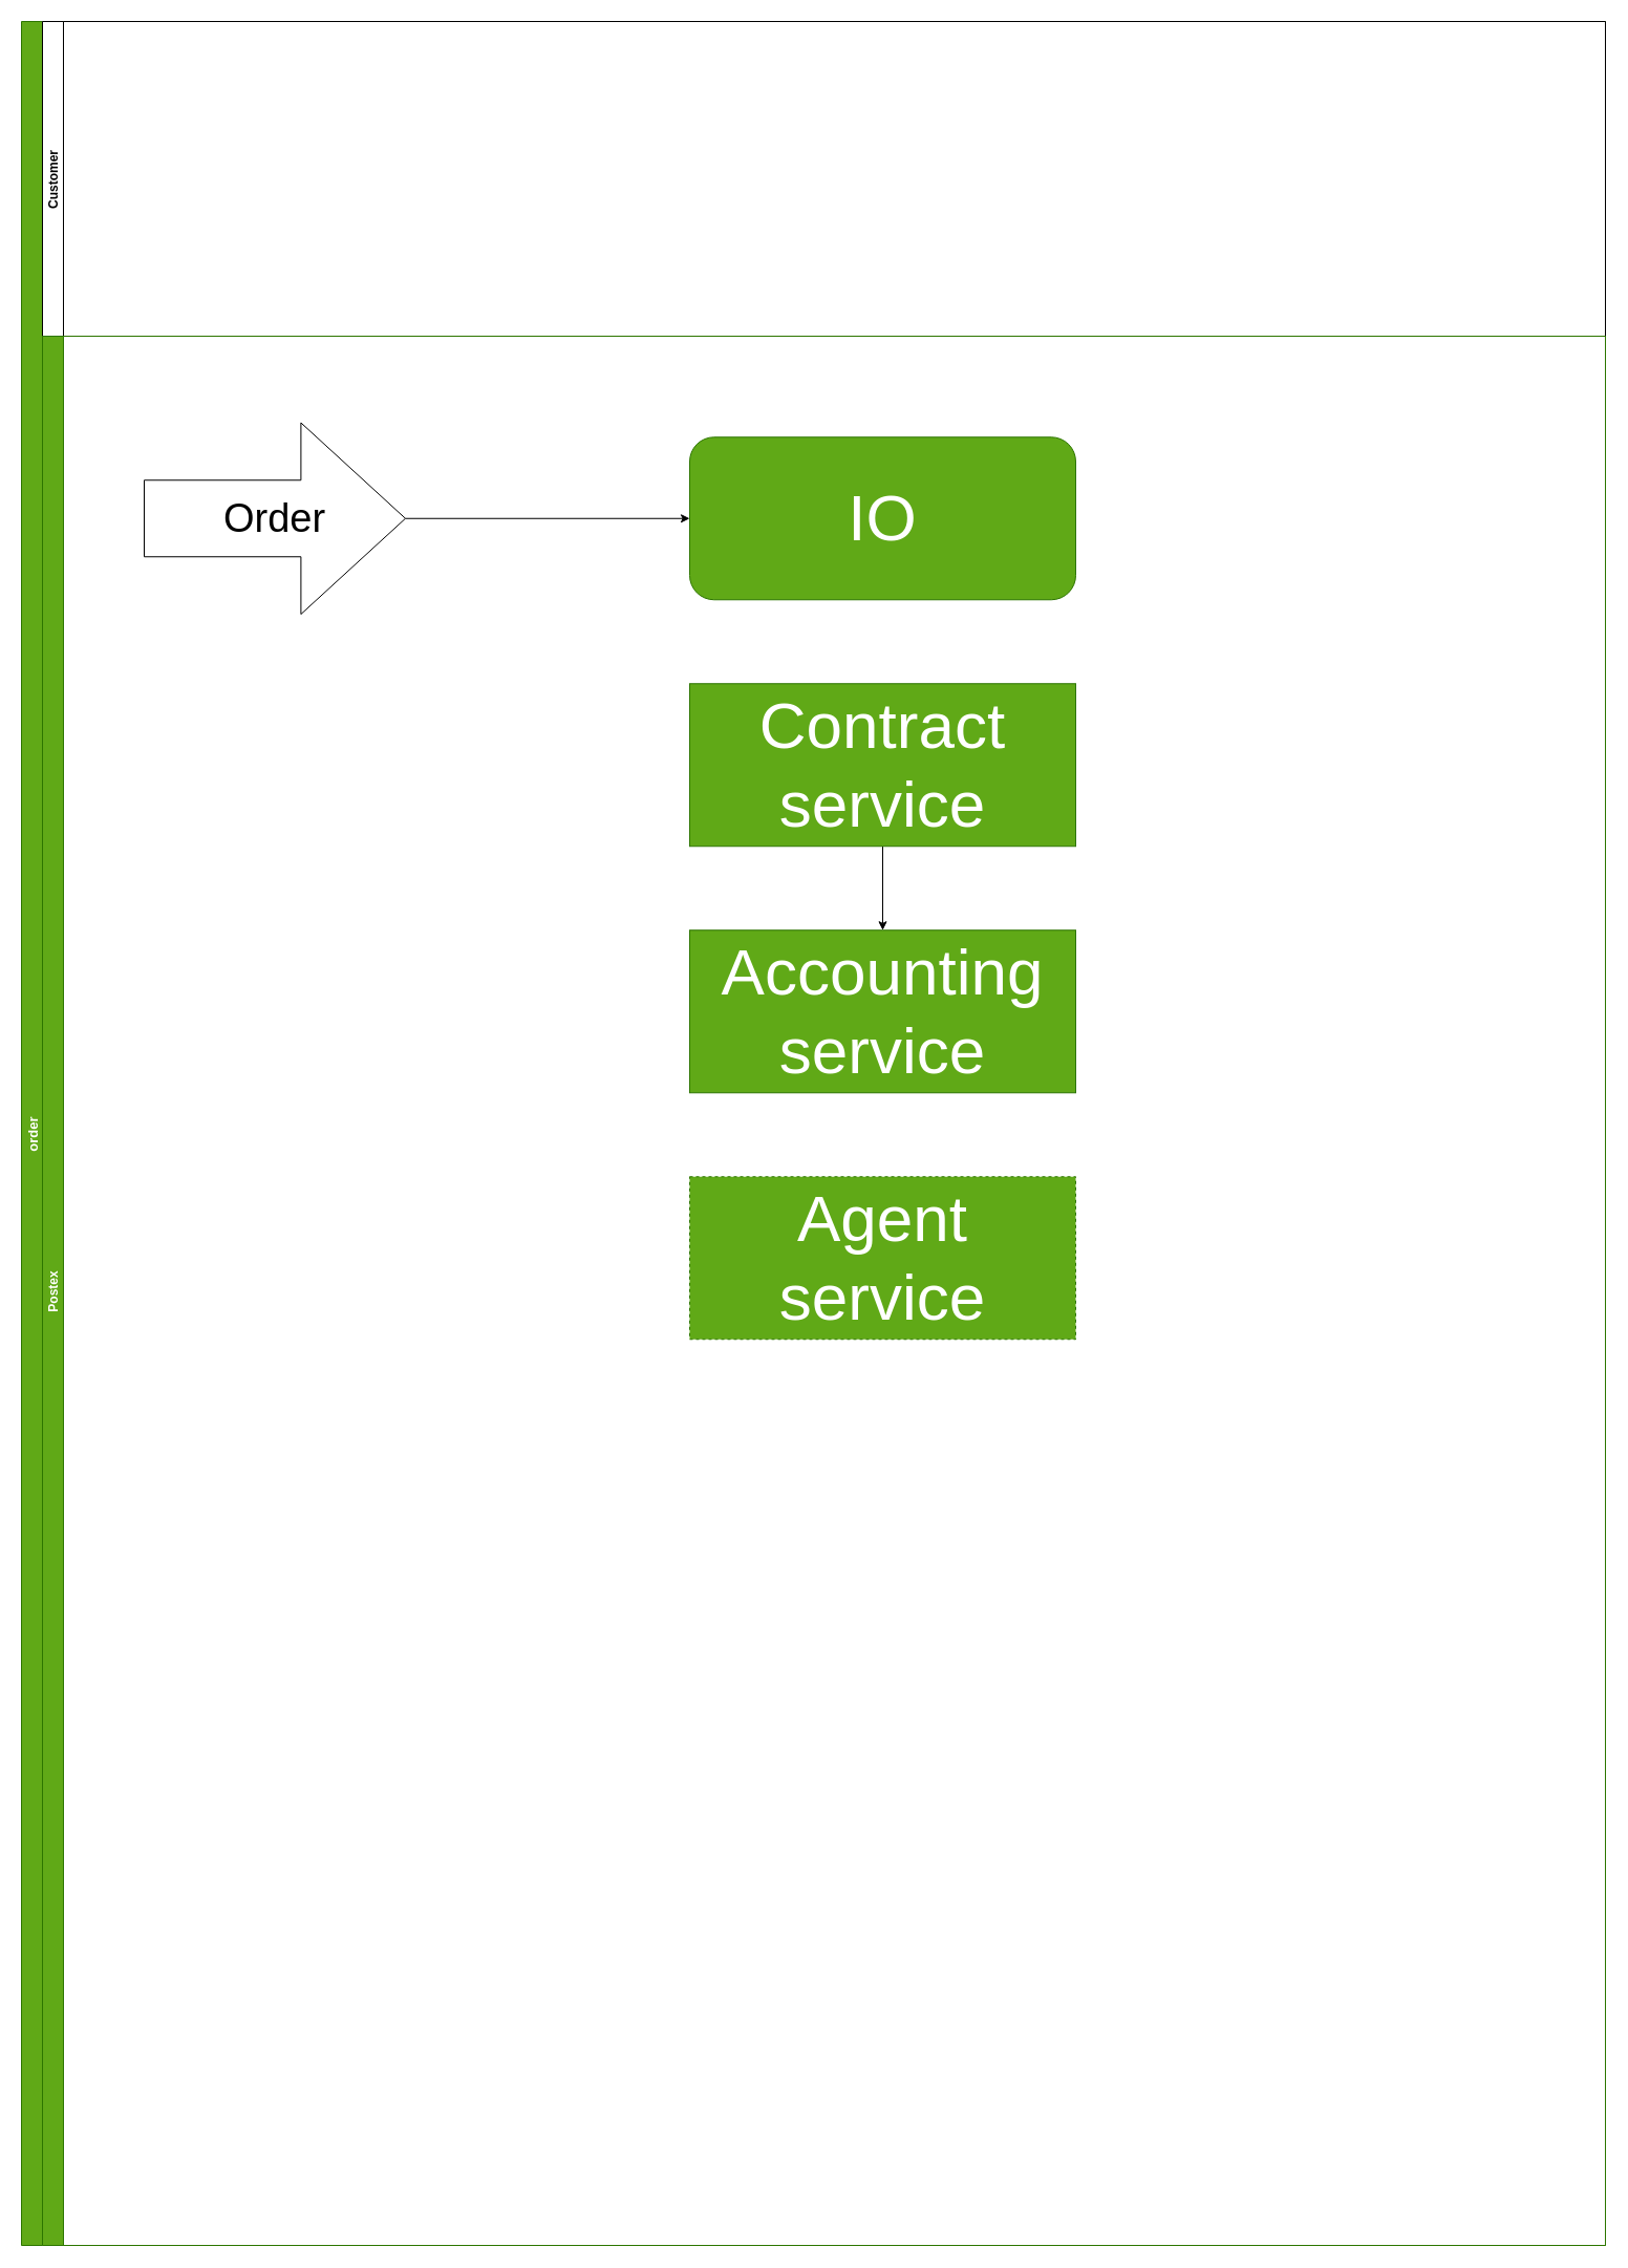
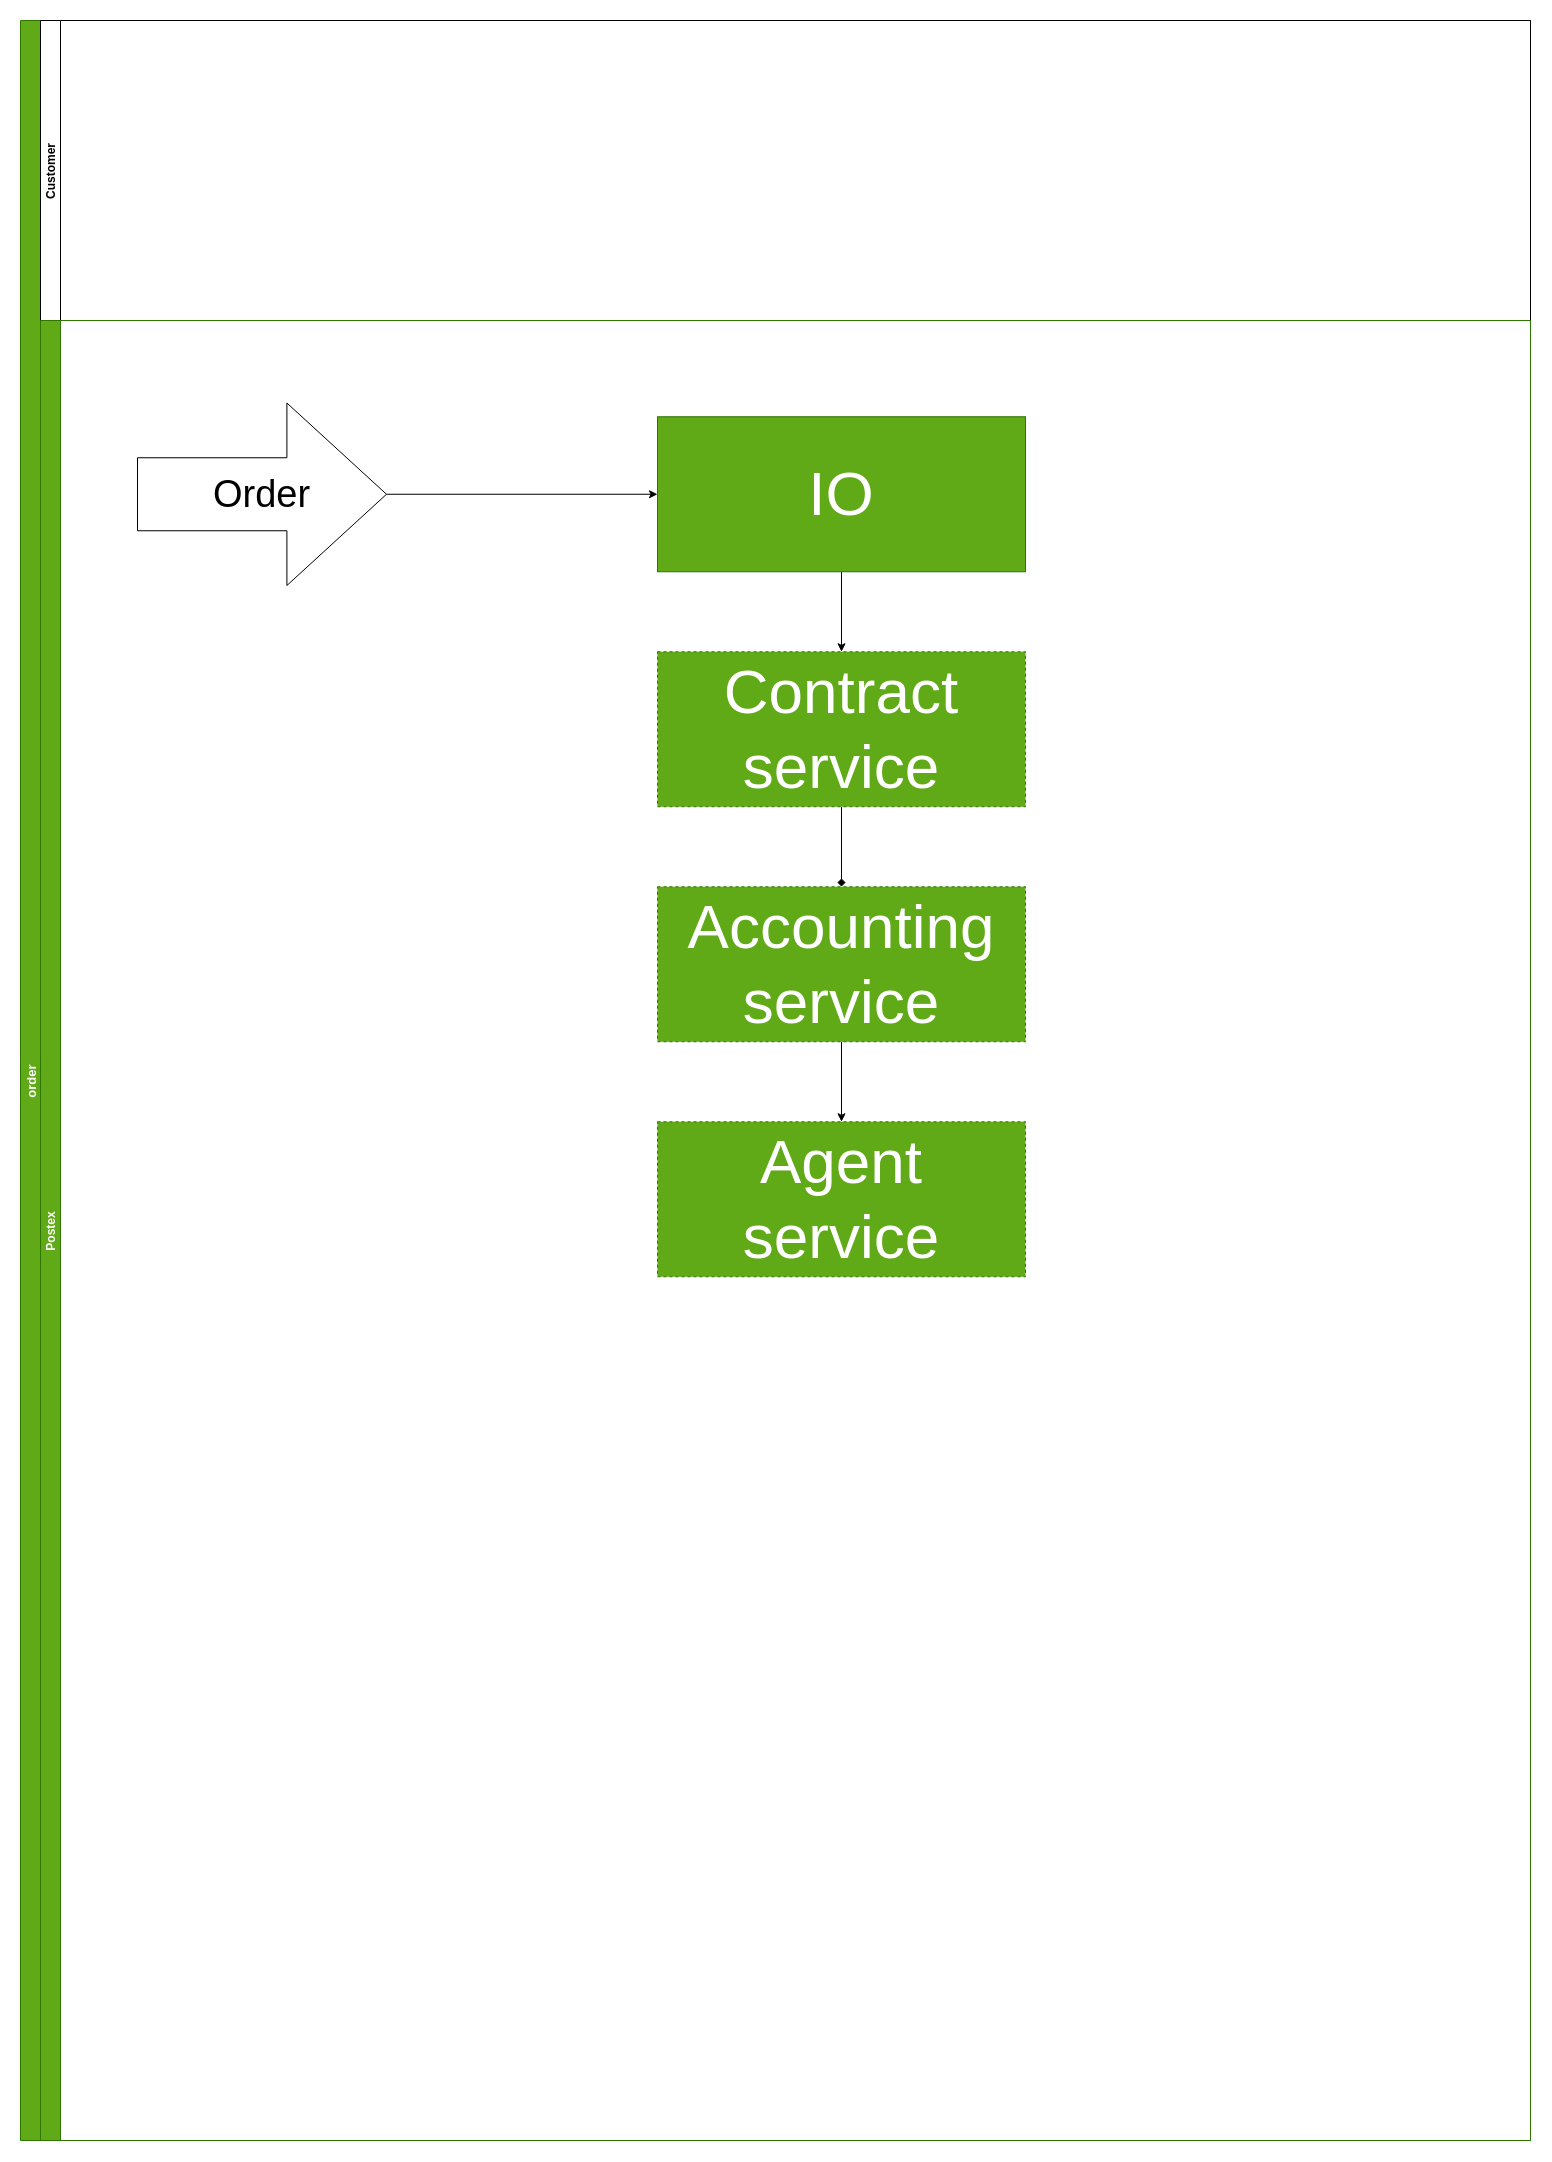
- <mxCell id="6" value="&lt;span style=&quot;font-size: 62px&quot;&gt;IO&lt;/span&gt;" style="whiteSpace=wrap;html=1;fontSize=13;fillColor=#60a917;strokeColor=#2D7600;fontColor=#ffffff;rounded=1;" parent="4" vertex="1"><mxGeometry x="617" y="96.25" width="368" height="155" as="geometry" /></mxCell>
+ <mxCell id="6" value="&lt;span style=&quot;font-size: 62px&quot;&gt;IO&lt;/span&gt;" style="whiteSpace=wrap;html=1;fontSize=13;fillColor=#60a917;strokeColor=#2D7600;fontColor=#ffffff;" parent="4" vertex="1"><mxGeometry x="617" y="96.25" width="368" height="155" as="geometry" /></mxCell>
+ <mxCell id="5" value="" style="edgeStyle=none;html=1;fontSize=38;" edge="1" parent="4" source="6" target="10"><mxGeometry relative="1" as="geometry" /></mxCell>
- <mxCell id="10" value="&lt;span style=&quot;font-size: 62px&quot;&gt;Contract service&lt;/span&gt;" style="whiteSpace=wrap;html=1;fontSize=13;fillColor=#60a917;strokeColor=#2D7600;fontColor=#ffffff;" vertex="1" parent="4"><mxGeometry x="617" y="331.25" width="368" height="155" as="geometry" /></mxCell>
+ <mxCell id="10" value="&lt;span style=&quot;font-size: 62px&quot;&gt;Contract service&lt;/span&gt;" style="whiteSpace=wrap;html=1;fontSize=13;fillColor=#60a917;strokeColor=#2D7600;fontColor=#ffffff;dashed=1;" vertex="1" parent="4"><mxGeometry x="617" y="331.25" width="368" height="155" as="geometry" /></mxCell>
- <mxCell id="9" value="" style="edgeStyle=none;html=1;fontSize=38;" edge="1" parent="4" source="10" target="12"><mxGeometry relative="1" as="geometry" /></mxCell>
+ <mxCell id="9" value="" style="edgeStyle=none;html=1;fontSize=38;endArrow=diamond;" edge="1" parent="4" source="10" target="12"><mxGeometry relative="1" as="geometry" /></mxCell>
- <mxCell id="12" value="&lt;span style=&quot;font-size: 62px&quot;&gt;Accounting service&lt;/span&gt;" style="whiteSpace=wrap;html=1;fontSize=13;fillColor=#60a917;strokeColor=#2D7600;fontColor=#ffffff;" vertex="1" parent="4"><mxGeometry x="617" y="566.25" width="368" height="155" as="geometry" /></mxCell>
+ <mxCell id="12" value="&lt;span style=&quot;font-size: 62px&quot;&gt;Accounting service&lt;/span&gt;" style="whiteSpace=wrap;html=1;fontSize=13;fillColor=#60a917;strokeColor=#2D7600;fontColor=#ffffff;dashed=1;" vertex="1" parent="4"><mxGeometry x="617" y="566.25" width="368" height="155" as="geometry" /></mxCell>
+ <mxCell id="11" value="" style="edgeStyle=none;html=1;fontSize=38;" edge="1" parent="4" source="12" target="13"><mxGeometry relative="1" as="geometry" /></mxCell>
